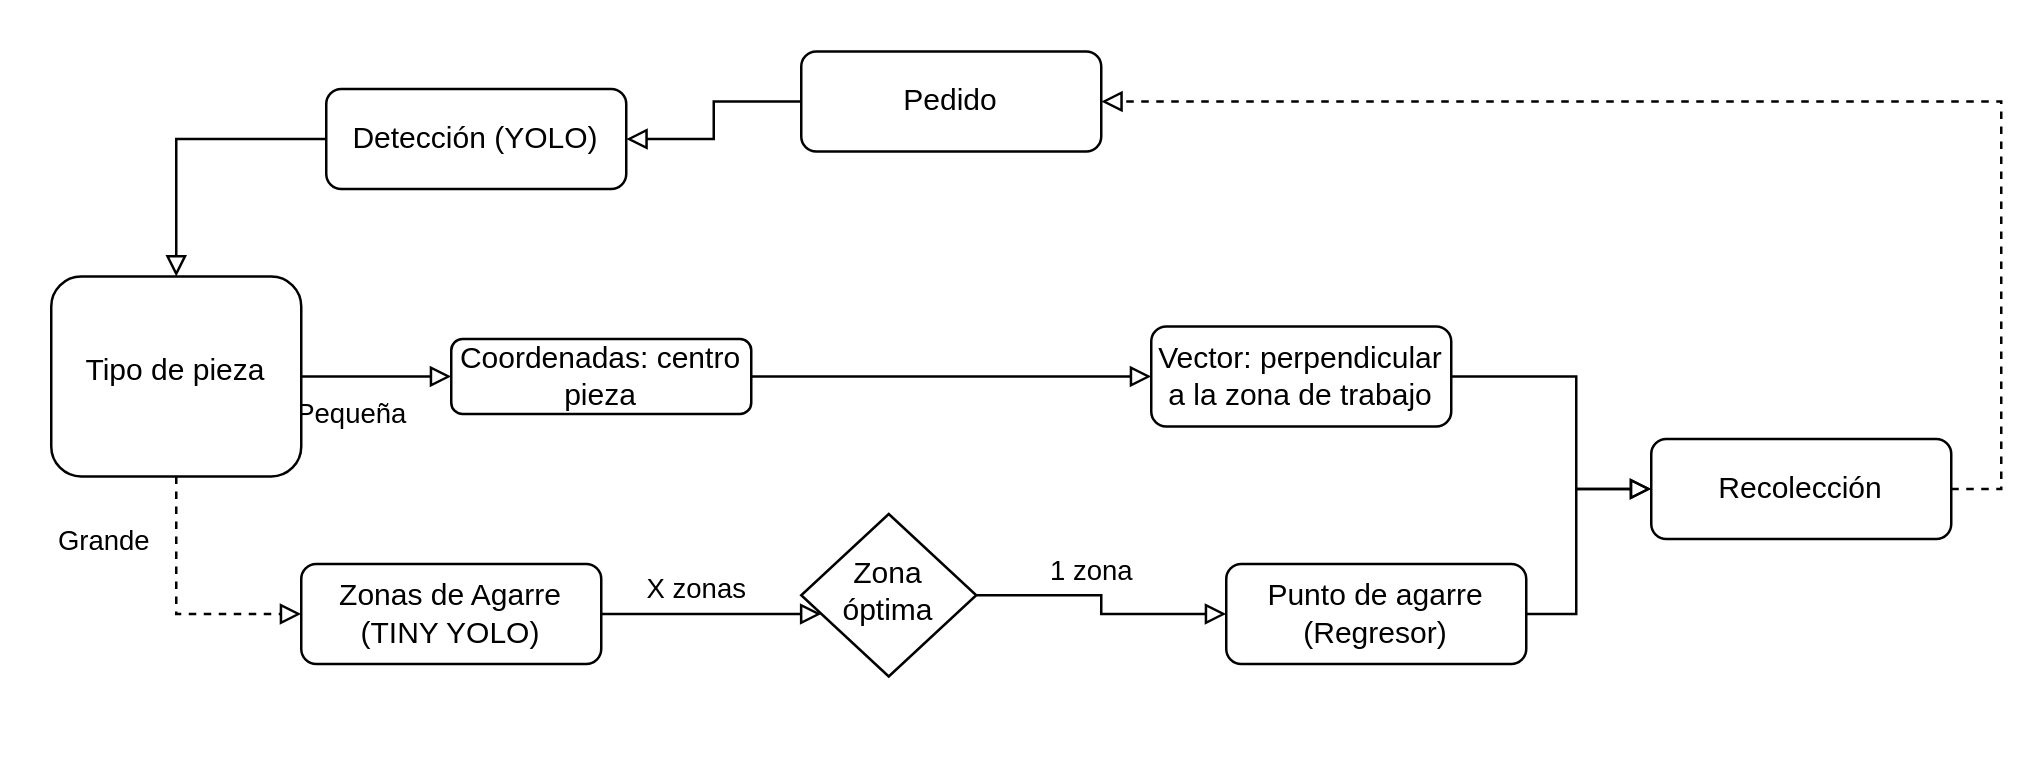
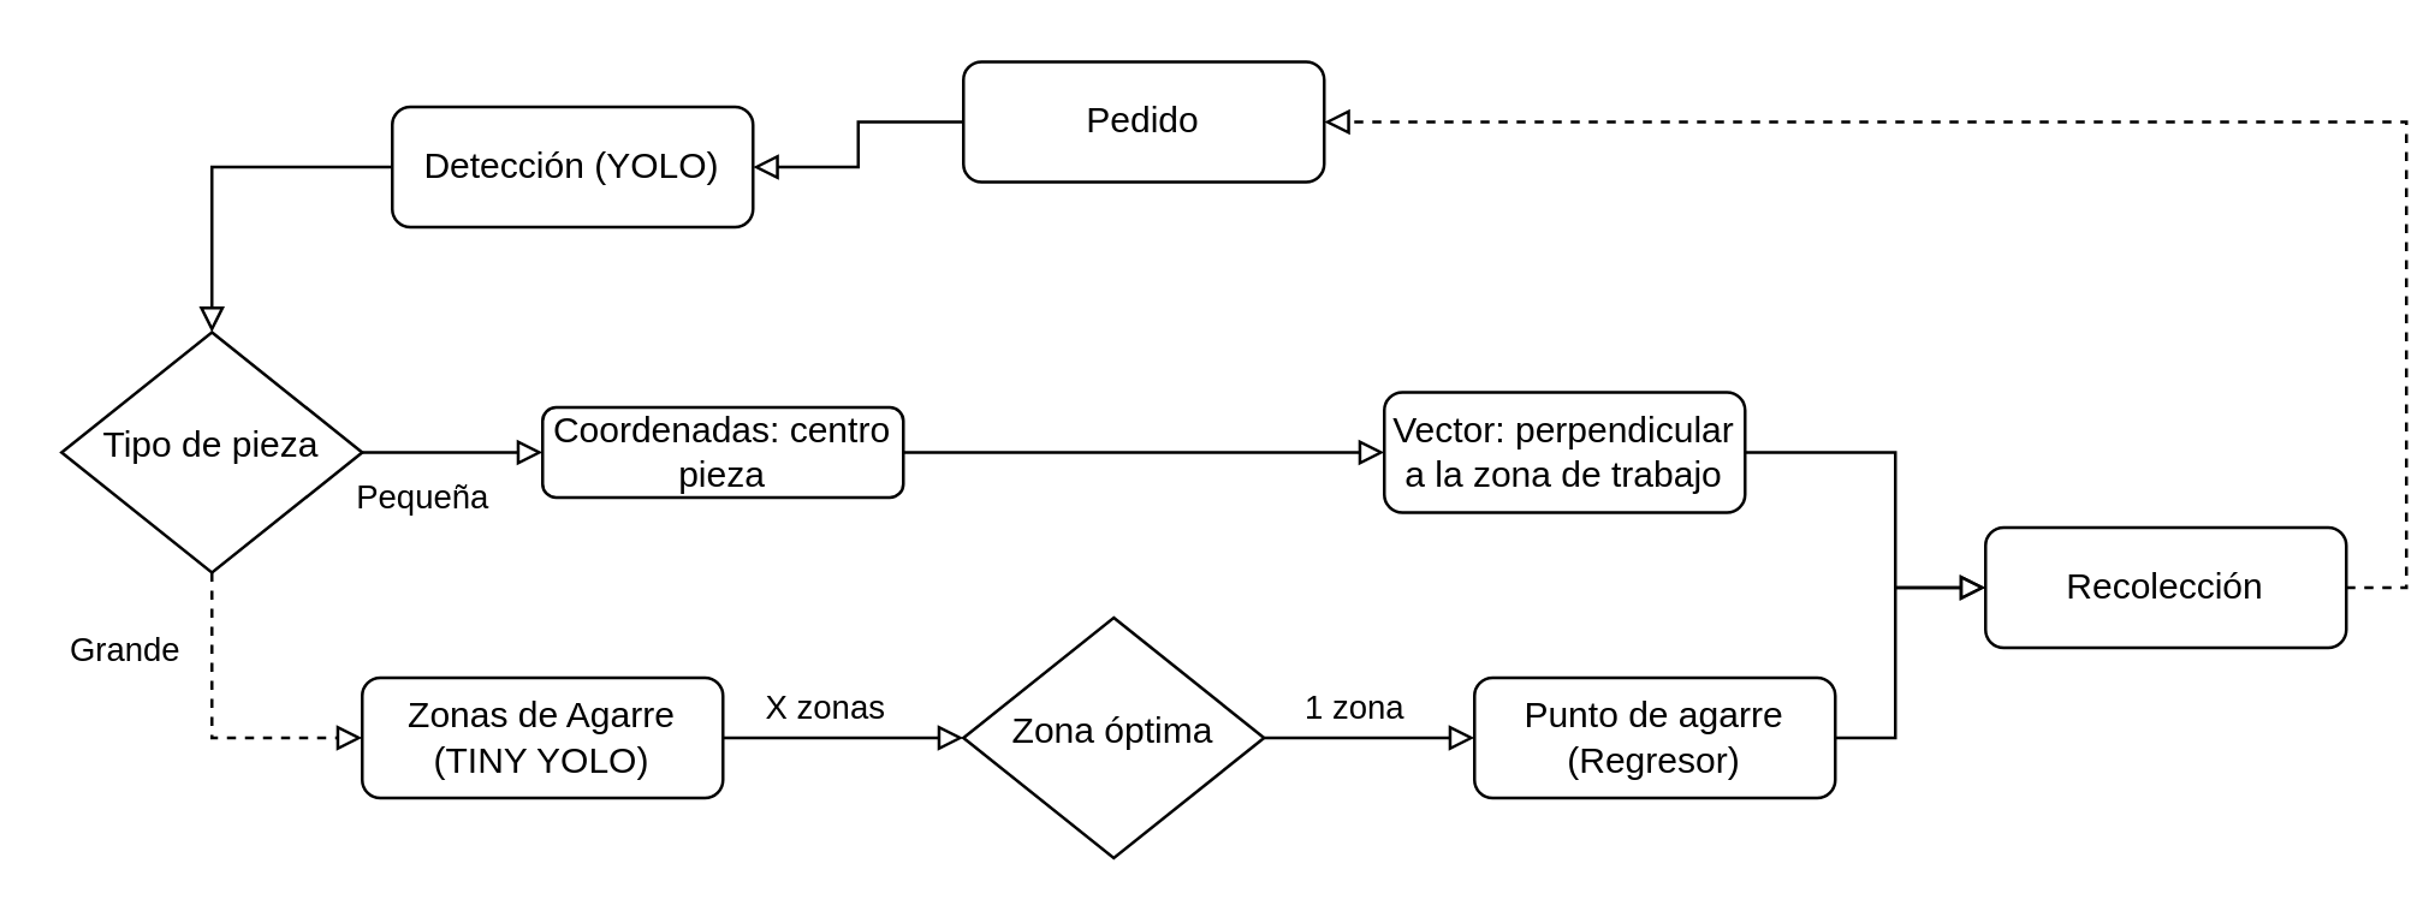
- <mxCell id="7" value="Tipo de pieza" style="whiteSpace=wrap;html=1;shadow=0;fontFamily=Helvetica;fontSize=12;align=center;strokeWidth=1;spacing=6;spacingTop=-4;rounded=1;" parent="1" vertex="1"><mxGeometry x="20" y="110" width="100" height="80" as="geometry" /></mxCell>
+ <mxCell id="7" value="Tipo de pieza" style="rhombus;whiteSpace=wrap;html=1;shadow=0;fontFamily=Helvetica;fontSize=12;align=center;strokeWidth=1;spacing=6;spacingTop=-4;" parent="1" vertex="1"><mxGeometry x="20" y="110" width="100" height="80" as="geometry" /></mxCell>
- <mxCell id="17" value="&lt;div&gt;Zona óptima&lt;/div&gt;" style="rhombus;whiteSpace=wrap;html=1;shadow=0;fontFamily=Helvetica;fontSize=12;align=center;strokeWidth=1;spacing=6;spacingTop=-4;" parent="1" vertex="1"><mxGeometry x="320" y="205" width="70" height="65" as="geometry" /></mxCell>
+ <mxCell id="17" value="&lt;div&gt;Zona óptima&lt;/div&gt;" style="rhombus;whiteSpace=wrap;html=1;shadow=0;fontFamily=Helvetica;fontSize=12;align=center;strokeWidth=1;spacing=6;spacingTop=-4;" parent="1" vertex="1"><mxGeometry x="320" y="205" width="100" height="80" as="geometry" /></mxCell>
